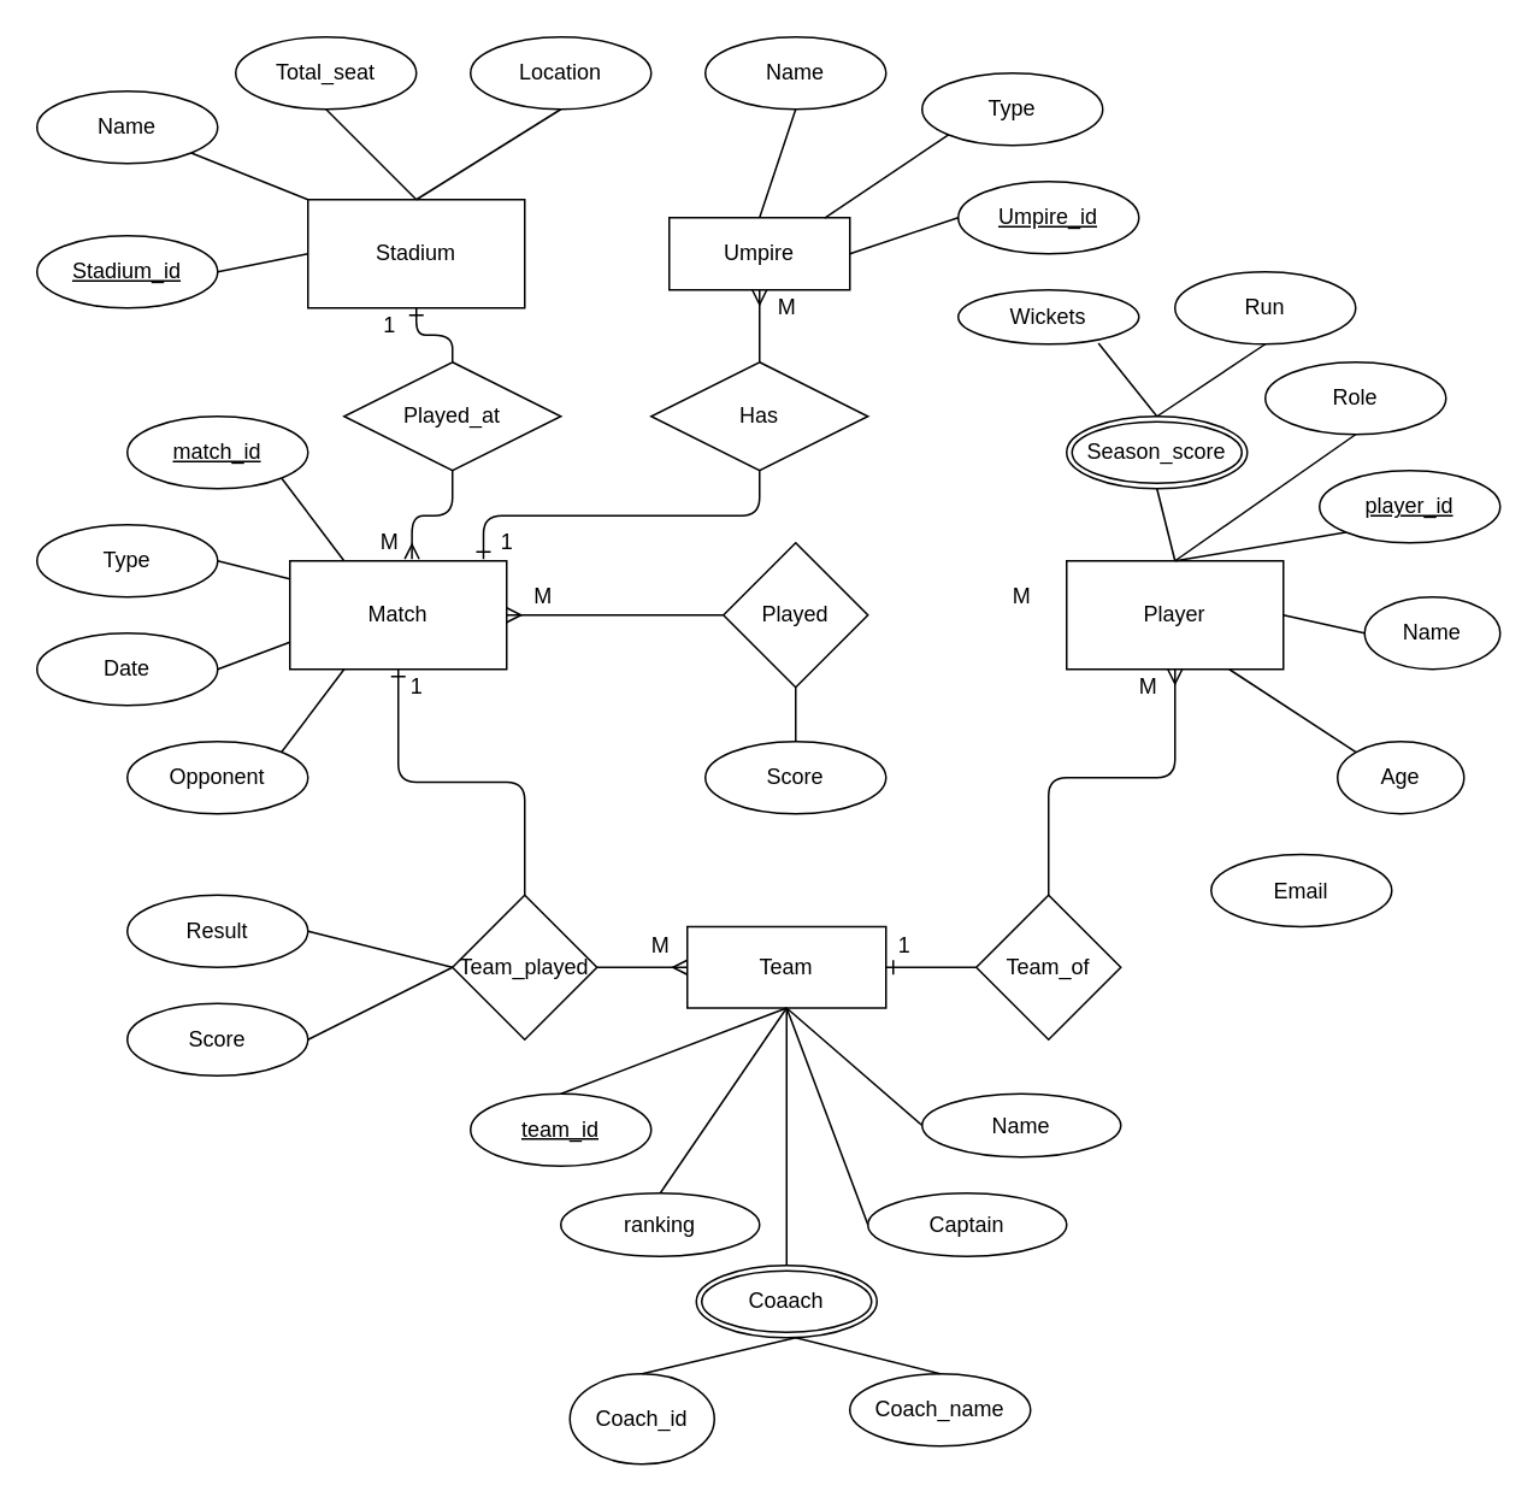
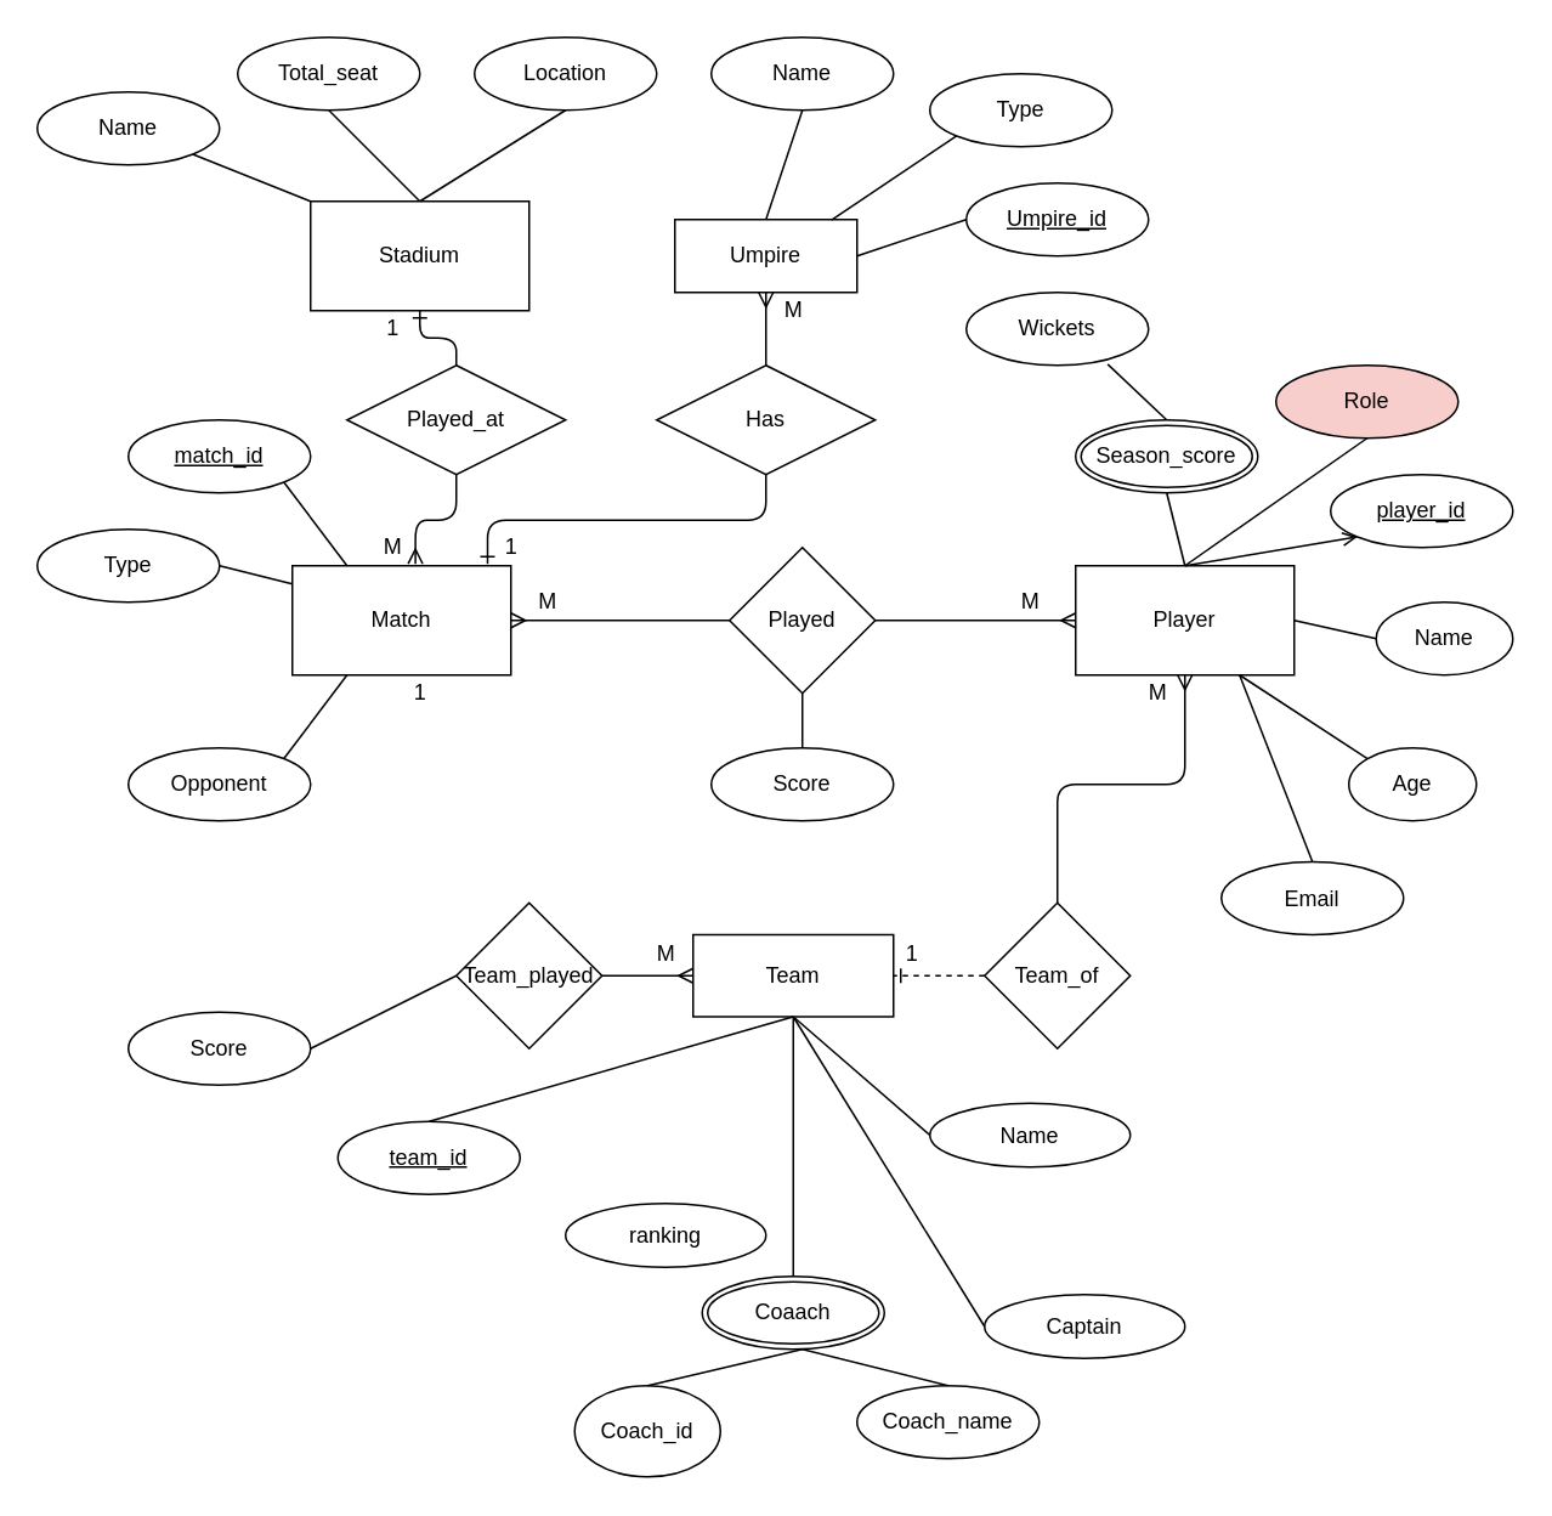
- <mxCell id="64" value="" style="endArrow=none;html=1;rounded=0;exitX=1;exitY=0.5;exitDx=0;exitDy=0;entryX=0;entryY=0.5;entryDx=0;entryDy=0;" edge="1" parent="1" source="60" target="2"><mxGeometry relative="1" as="geometry"><mxPoint x="340" y="270" as="sourcePoint" /><mxPoint x="500" y="270" as="targetPoint" /></mxGeometry></mxCell>
- <mxCell id="60" value="Stadium_id" style="ellipse;whiteSpace=wrap;html=1;align=center;fontStyle=4;" vertex="1" parent="1"><mxGeometry x="20" y="130" width="100" height="40" as="geometry" /></mxCell>
- <mxCell id="37" value="Run" style="ellipse;whiteSpace=wrap;html=1;align=center;" vertex="1" parent="1"><mxGeometry x="650" y="150" width="100" height="40" as="geometry" /></mxCell>
- <mxCell id="36" value="Wickets" style="ellipse;whiteSpace=wrap;html=1;align=center;" vertex="1" parent="1"><mxGeometry x="530" y="160" width="100" height="30" as="geometry" /></mxCell>
+ <mxCell id="36" value="Wickets" style="ellipse;whiteSpace=wrap;html=1;align=center;" vertex="1" parent="1"><mxGeometry x="530" y="160" width="100" height="40" as="geometry" /></mxCell>
- <mxCell id="38" value="" style="endArrow=none;html=1;rounded=0;exitX=0.5;exitY=1;exitDx=0;exitDy=0;entryX=0.5;entryY=0;entryDx=0;entryDy=0;" edge="1" parent="1" source="37" target="35"><mxGeometry relative="1" as="geometry"><mxPoint x="570" y="310" as="sourcePoint" /><mxPoint x="730" y="310" as="targetPoint" /></mxGeometry></mxCell>
- <mxCell id="34" value="Role" style="ellipse;whiteSpace=wrap;html=1;align=center;" vertex="1" parent="1"><mxGeometry x="700" y="200" width="100" height="40" as="geometry" /></mxCell>
+ <mxCell id="34" value="Role" style="ellipse;whiteSpace=wrap;html=1;align=center;fillColor=#f8cecc;" vertex="1" parent="1"><mxGeometry x="700" y="200" width="100" height="40" as="geometry" /></mxCell>
- <mxCell id="56" value="" style="endArrow=none;html=1;rounded=0;entryX=0;entryY=1;entryDx=0;entryDy=0;exitX=0.5;exitY=0;exitDx=0;exitDy=0;" edge="1" parent="1" source="4" target="33"><mxGeometry relative="1" as="geometry"><mxPoint x="340" y="360" as="sourcePoint" /><mxPoint x="500" y="360" as="targetPoint" /></mxGeometry></mxCell>
+ <mxCell id="56" value="" style="endArrow=open;html=1;rounded=0;entryX=0;entryY=1;entryDx=0;entryDy=0;exitX=0.5;exitY=0;exitDx=0;exitDy=0;" edge="1" parent="1" source="4" target="33"><mxGeometry relative="1" as="geometry"><mxPoint x="340" y="360" as="sourcePoint" /><mxPoint x="500" y="360" as="targetPoint" /></mxGeometry></mxCell>
+ <mxCell id="46" value="" style="edgeStyle=entityRelationEdgeStyle;fontSize=12;html=1;endArrow=ERmany;exitX=1;exitY=0.5;exitDx=0;exitDy=0;entryX=0;entryY=0.5;entryDx=0;entryDy=0;" edge="1" parent="1" source="3" target="4"><mxGeometry width="100" height="100" relative="1" as="geometry"><mxPoint x="600" y="360" as="sourcePoint" /><mxPoint x="700" y="260" as="targetPoint" /></mxGeometry></mxCell>
- <mxCell id="31" value="" style="endArrow=none;html=1;rounded=0;exitX=0;exitY=0.75;exitDx=0;exitDy=0;entryX=1;entryY=0.5;entryDx=0;entryDy=0;" edge="1" parent="1" source="5" target="27"><mxGeometry relative="1" as="geometry"><mxPoint x="120" y="350" as="sourcePoint" /><mxPoint x="160" y="390" as="targetPoint" /></mxGeometry></mxCell>
- <mxCell id="27" value="Date" style="ellipse;whiteSpace=wrap;html=1;align=center;" vertex="1" parent="1"><mxGeometry x="20" y="350" width="100" height="40" as="geometry" /></mxCell>
+ <mxCell id="57" value="" style="endArrow=none;html=1;rounded=0;entryX=0.5;entryY=0;entryDx=0;entryDy=0;exitX=0.75;exitY=1;exitDx=0;exitDy=0;" edge="1" parent="1" source="4" target="41"><mxGeometry relative="1" as="geometry"><mxPoint x="340" y="360" as="sourcePoint" /><mxPoint x="500" y="360" as="targetPoint" /></mxGeometry></mxCell>
- <mxCell id="49" value="" style="fontSize=12;html=1;endArrow=ERone;endFill=1;edgeStyle=orthogonalEdgeStyle;entryX=0.5;entryY=1;entryDx=0;entryDy=0;exitX=0.5;exitY=0;exitDx=0;exitDy=0;" edge="1" parent="1" source="7" target="5"><mxGeometry width="100" height="100" relative="1" as="geometry"><mxPoint x="290" y="495" as="sourcePoint" /><mxPoint x="360" y="370" as="targetPoint" /></mxGeometry></mxCell>
- <mxCell id="51" value="Result" style="ellipse;whiteSpace=wrap;html=1;align=center;" vertex="1" parent="1"><mxGeometry x="70" y="495" width="100" height="40" as="geometry" /></mxCell>
- <mxCell id="52" value="" style="endArrow=none;html=1;rounded=0;exitX=1;exitY=0.5;exitDx=0;exitDy=0;entryX=0;entryY=0.5;entryDx=0;entryDy=0;" edge="1" parent="1" source="51" target="7"><mxGeometry relative="1" as="geometry"><mxPoint x="340" y="490" as="sourcePoint" /><mxPoint x="500" y="490" as="targetPoint" /></mxGeometry></mxCell>
- <mxCell id="88" value="" style="fontSize=12;html=1;endArrow=ERone;endFill=1;edgeStyle=orthogonalEdgeStyle;entryX=1;entryY=0.5;entryDx=0;entryDy=0;exitX=0;exitY=0.5;exitDx=0;exitDy=0;" edge="1" parent="1" source="6" target="8"><mxGeometry width="100" height="100" relative="1" as="geometry"><mxPoint x="590" y="505" as="sourcePoint" /><mxPoint x="660" y="380" as="targetPoint" /></mxGeometry></mxCell>
+ <mxCell id="88" value="" style="fontSize=12;html=1;endArrow=ERone;endFill=1;edgeStyle=orthogonalEdgeStyle;entryX=1;entryY=0.5;entryDx=0;entryDy=0;exitX=0;exitY=0.5;exitDx=0;exitDy=0;dashed=1;" edge="1" parent="1" source="6" target="8"><mxGeometry width="100" height="100" relative="1" as="geometry"><mxPoint x="590" y="505" as="sourcePoint" /><mxPoint x="660" y="380" as="targetPoint" /></mxGeometry></mxCell>
- <mxCell id="20" value="" style="endArrow=none;html=1;rounded=0;entryX=0.5;entryY=1;entryDx=0;entryDy=0;exitX=0.5;exitY=0;exitDx=0;exitDy=0;" edge="1" parent="1" source="11" target="8"><mxGeometry relative="1" as="geometry"><mxPoint x="340" y="635" as="sourcePoint" /><mxPoint x="465" y="587.5" as="targetPoint" /></mxGeometry></mxCell>
- <mxCell id="13" value="team_id" style="ellipse;whiteSpace=wrap;html=1;align=center;fontStyle=4;" vertex="1" parent="1"><mxGeometry x="260" y="605" width="100" height="40" as="geometry" /></mxCell>
+ <mxCell id="13" value="team_id" style="ellipse;whiteSpace=wrap;html=1;align=center;fontStyle=4;" vertex="1" parent="1"><mxGeometry x="185" y="615" width="100" height="40" as="geometry" /></mxCell>
- <mxCell id="10" value="Captain" style="ellipse;whiteSpace=wrap;html=1;verticalAlign=middle;" vertex="1" parent="1"><mxGeometry x="480" y="660" width="110" height="35" as="geometry" /></mxCell>
+ <mxCell id="10" value="Captain" style="ellipse;whiteSpace=wrap;html=1;verticalAlign=middle;" vertex="1" parent="1"><mxGeometry x="540" y="710" width="110" height="35" as="geometry" /></mxCell>
